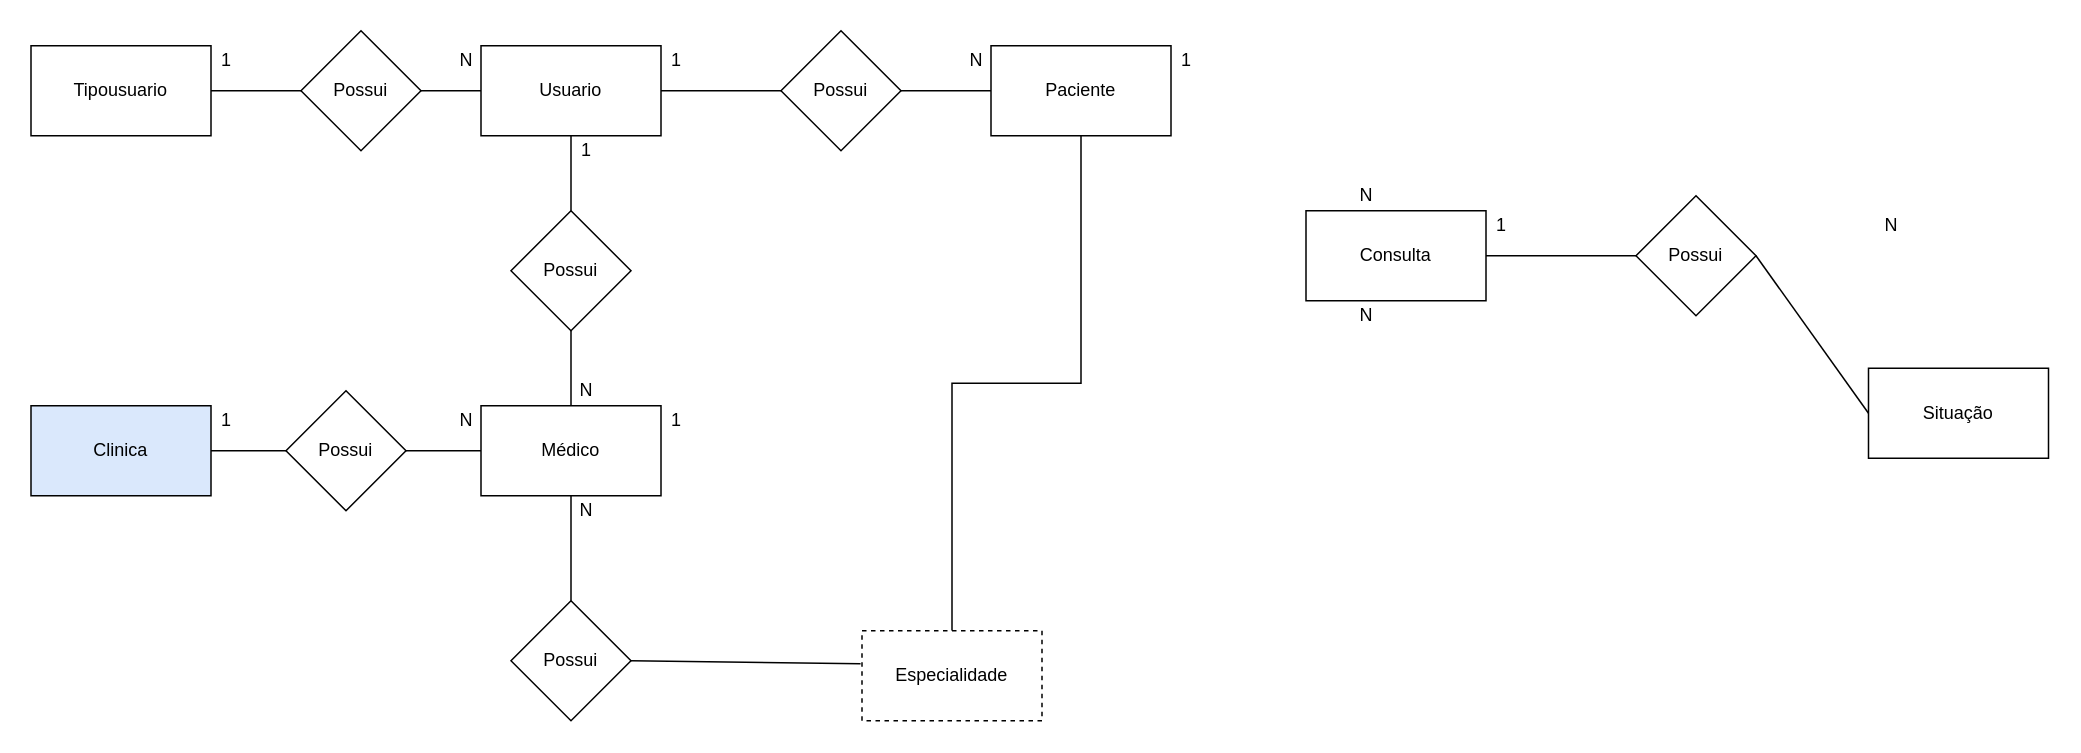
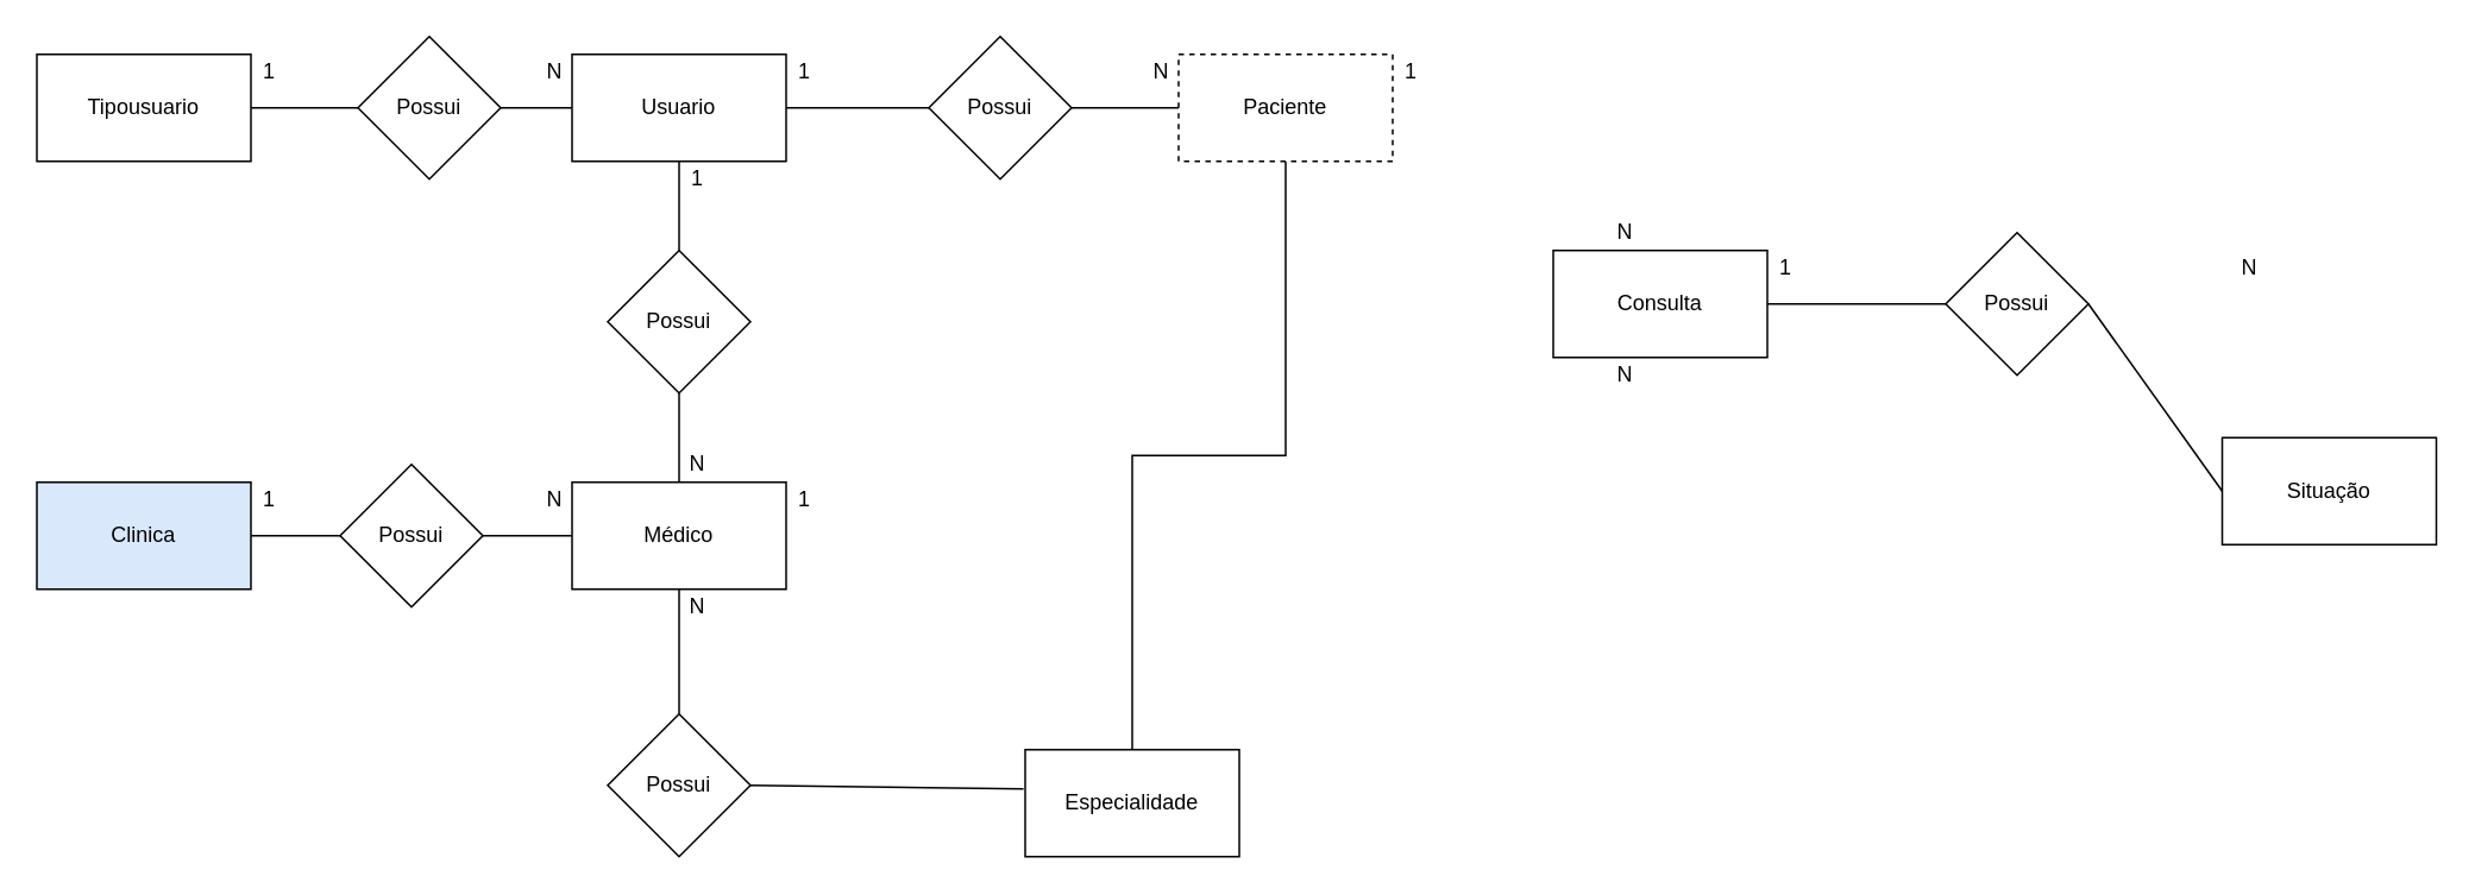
- <mxCell id="4" value="Paciente" style="rounded=0;whiteSpace=wrap;html=1;" vertex="1" parent="1"><mxGeometry x="660" y="30" width="120" height="60" as="geometry" /></mxCell>
+ <mxCell id="4" value="Paciente" style="rounded=0;whiteSpace=wrap;html=1;dashed=1;" vertex="1" parent="1"><mxGeometry x="660" y="30" width="120" height="60" as="geometry" /></mxCell>
- <mxCell id="8" value="Especialidade" style="rounded=0;whiteSpace=wrap;html=1;dashed=1;" vertex="1" parent="1"><mxGeometry x="574" y="420" width="120" height="60" as="geometry" /></mxCell>
+ <mxCell id="8" value="Especialidade" style="rounded=0;whiteSpace=wrap;html=1;" vertex="1" parent="1"><mxGeometry x="574" y="420" width="120" height="60" as="geometry" /></mxCell>
